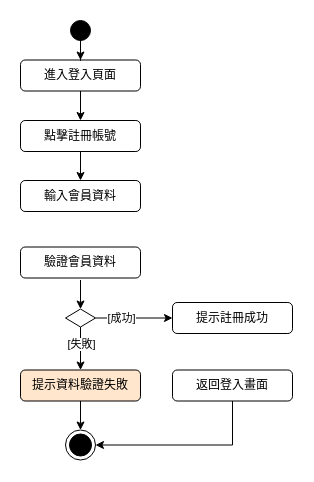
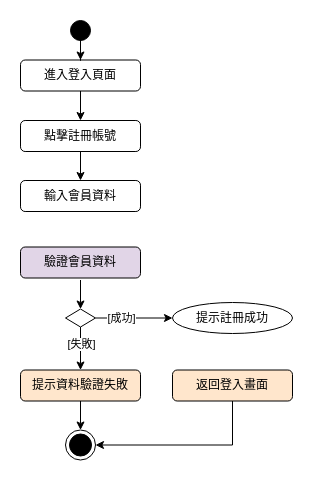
- <mxCell id="8" value="驗證會員資料" style="rounded=1;whiteSpace=wrap;html=1;" vertex="1" parent="1"><mxGeometry x="20" y="246.5" width="120" height="31" as="geometry" /></mxCell>
+ <mxCell id="8" value="驗證會員資料" style="rounded=1;whiteSpace=wrap;html=1;fillColor=#e1d5e7;" vertex="1" parent="1"><mxGeometry x="20" y="246.5" width="120" height="31" as="geometry" /></mxCell>
- <mxCell id="9" value="提示註冊成功" style="rounded=1;whiteSpace=wrap;html=1;" vertex="1" parent="1"><mxGeometry x="172" y="302" width="120" height="31" as="geometry" /></mxCell>
+ <mxCell id="9" value="提示註冊成功" style="ellipse;whiteSpace=wrap;html=1;" vertex="1" parent="1"><mxGeometry x="172" y="302" width="120" height="31" as="geometry" /></mxCell>
- <mxCell id="19" value="返回登入畫面" style="rounded=1;whiteSpace=wrap;html=1;" vertex="1" parent="1"><mxGeometry x="172" y="369.5" width="120" height="31" as="geometry" /></mxCell>
+ <mxCell id="19" value="返回登入畫面" style="rounded=1;whiteSpace=wrap;html=1;fillColor=#ffe6cc;" vertex="1" parent="1"><mxGeometry x="172" y="369.5" width="120" height="31" as="geometry" /></mxCell>
